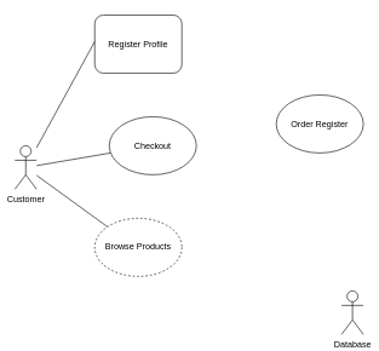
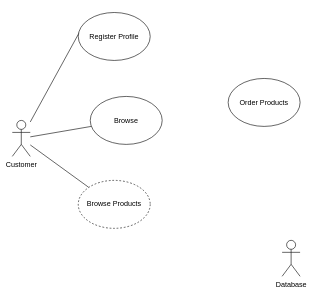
- <mxCell id="6" value="Register Profile" style="whiteSpace=wrap;html=1;rounded=1;" parent="1" vertex="1"><mxGeometry x="130" y="20" width="120" height="80" as="geometry" /></mxCell>
+ <mxCell id="6" value="Register Profile" style="ellipse;whiteSpace=wrap;html=1;" parent="1" vertex="1"><mxGeometry x="130" y="20" width="120" height="80" as="geometry" /></mxCell>
- <mxCell id="7" value="Order Register" style="ellipse;whiteSpace=wrap;html=1;" parent="1" vertex="1"><mxGeometry x="380" y="130" width="120" height="80" as="geometry" /></mxCell>
+ <mxCell id="7" value="Order Products" style="ellipse;whiteSpace=wrap;html=1;" parent="1" vertex="1"><mxGeometry x="380" y="130" width="120" height="80" as="geometry" /></mxCell>
- <mxCell id="9" value="Checkout" style="ellipse;whiteSpace=wrap;html=1;" parent="1" vertex="1"><mxGeometry x="150" y="160" width="120" height="80" as="geometry" /></mxCell>
+ <mxCell id="9" value="Browse" style="ellipse;whiteSpace=wrap;html=1;" parent="1" vertex="1"><mxGeometry x="150" y="160" width="120" height="80" as="geometry" /></mxCell>
